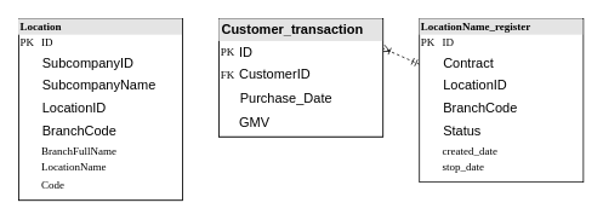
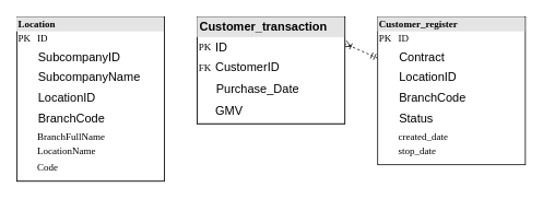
- <mxCell id="5" value="&lt;div style=&quot;box-sizing: border-box ; width: 100% ; background: #e4e4e4 ; padding: 2px&quot;&gt;&lt;b&gt;LocationName_register&lt;/b&gt;&lt;br&gt;&lt;/div&gt;&lt;table style=&quot;width: 100% ; font-size: 1em&quot; cellpadding=&quot;2&quot; cellspacing=&quot;0&quot;&gt;&lt;tbody&gt;&lt;tr&gt;&lt;td&gt;PK&lt;/td&gt;&lt;td&gt;ID&amp;nbsp;&lt;/td&gt;&lt;/tr&gt;&lt;tr&gt;&lt;td&gt;&lt;br&gt;&lt;/td&gt;&lt;td&gt;&lt;div style=&quot;font-size: medium;&quot; data-ccp-timestamp=&quot;1702554228561&quot;&gt;&lt;table style=&quot;border-collapse: collapse; width: 94pt;&quot; width=&quot;125&quot;&gt;&lt;colgroup&gt;&lt;col style=&quot;width: 94pt;&quot; width=&quot;125&quot;&gt;&lt;/colgroup&gt;&lt;tbody&gt;&lt;tr style=&quot;height: 14.25pt;&quot; height=&quot;19&quot;&gt;&lt;td style=&quot;padding-top: 1px; padding-right: 1px; padding-left: 1px; font-size: 11pt; font-family: Calibri, sans-serif; vertical-align: bottom; border: none; width: 94pt; height: 14.25pt;&quot; height=&quot;19&quot; width=&quot;125&quot;&gt;Contract&lt;br&gt;&lt;/td&gt;&lt;/tr&gt;&lt;/tbody&gt;&lt;/table&gt;&lt;/div&gt;&lt;/td&gt;&lt;/tr&gt;&lt;tr&gt;&lt;td&gt;&lt;/td&gt;&lt;td&gt;&lt;div style=&quot;font-size: medium;&quot; data-ccp-timestamp=&quot;1702554233877&quot;&gt;&lt;table style=&quot;border-collapse: collapse; width: 94pt;&quot; width=&quot;125&quot;&gt;&lt;colgroup&gt;&lt;col style=&quot;width: 94pt;&quot; width=&quot;125&quot;&gt;&lt;/colgroup&gt;&lt;tbody&gt;&lt;tr style=&quot;height: 14.25pt;&quot; height=&quot;19&quot;&gt;&lt;td style=&quot;padding-top: 1px; padding-right: 1px; padding-left: 1px; font-size: 11pt; font-family: Calibri, sans-serif; vertical-align: bottom; border: none; width: 94pt; height: 14.25pt;&quot; height=&quot;19&quot; width=&quot;125&quot;&gt;LocationID&lt;br&gt;&lt;/td&gt;&lt;/tr&gt;&lt;/tbody&gt;&lt;/table&gt;&lt;/div&gt;&lt;/td&gt;&lt;/tr&gt;&lt;tr&gt;&lt;td&gt;&lt;br&gt;&lt;/td&gt;&lt;td&gt;&lt;div style=&quot;font-size: medium;&quot; data-ccp-timestamp=&quot;1702554241189&quot;&gt;&lt;table style=&quot;border-collapse: collapse; width: 94pt;&quot; width=&quot;125&quot;&gt;&lt;colgroup&gt;&lt;col style=&quot;width: 94pt;&quot; width=&quot;125&quot;&gt;&lt;/colgroup&gt;&lt;tbody&gt;&lt;tr style=&quot;height: 14.25pt;&quot; height=&quot;19&quot;&gt;&lt;td style=&quot;padding-top: 1px; padding-right: 1px; padding-left: 1px; font-size: 11pt; font-family: Calibri, sans-serif; vertical-align: bottom; border: none; width: 94pt; height: 14.25pt;&quot; class=&quot;xl16&quot; height=&quot;19&quot; width=&quot;125&quot;&gt;BranchCode&lt;br&gt;&lt;/td&gt;&lt;/tr&gt;&lt;/tbody&gt;&lt;/table&gt;&lt;/div&gt;&lt;/td&gt;&lt;/tr&gt;&lt;tr&gt;&lt;td&gt;&lt;br&gt;&lt;/td&gt;&lt;td&gt;&lt;div style=&quot;font-size: medium;&quot; data-ccp-timestamp=&quot;1702554251308&quot;&gt;&lt;table style=&quot;border-collapse: collapse; width: 94pt;&quot; width=&quot;125&quot;&gt;&lt;colgroup&gt;&lt;col style=&quot;width: 94pt;&quot; width=&quot;125&quot;&gt;&lt;/colgroup&gt;&lt;tbody&gt;&lt;tr style=&quot;height: 14.25pt;&quot; height=&quot;19&quot;&gt;&lt;td style=&quot;padding-top: 1px; padding-right: 1px; padding-left: 1px; font-size: 11pt; font-family: Calibri, sans-serif; vertical-align: bottom; border: none; width: 94pt; height: 14.25pt;&quot; height=&quot;19&quot; width=&quot;125&quot;&gt;Status&lt;br style=&quot;border-color: var(--border-color); font-size: 14.667px; font-weight: 700;&quot;&gt;&lt;/td&gt;&lt;/tr&gt;&lt;/tbody&gt;&lt;/table&gt;&lt;/div&gt;&lt;/td&gt;&lt;/tr&gt;&lt;tr&gt;&lt;td&gt;&lt;br&gt;&lt;/td&gt;&lt;td&gt;created_date&lt;br style=&quot;border-color: var(--border-color); font-family: Calibri, sans-serif; font-size: 14.667px; font-weight: 700;&quot;&gt;&lt;/td&gt;&lt;/tr&gt;&lt;tr&gt;&lt;td&gt;&lt;br&gt;&lt;/td&gt;&lt;td&gt;stop_date&lt;br&gt;&lt;/td&gt;&lt;/tr&gt;&lt;tr&gt;&lt;td&gt;&lt;br&gt;&lt;/td&gt;&lt;td&gt;&lt;br&gt;&lt;/td&gt;&lt;/tr&gt;&lt;tr&gt;&lt;td&gt;&lt;/td&gt;&lt;td&gt;&lt;br&gt;&lt;/td&gt;&lt;/tr&gt;&lt;/tbody&gt;&lt;/table&gt;" style="verticalAlign=top;align=left;overflow=fill;html=1;rounded=0;shadow=0;comic=0;labelBackgroundColor=none;strokeWidth=1;fontFamily=Verdana;fontSize=12" vertex="1" parent="1"><mxGeometry x="460" y="20" width="180" height="180" as="geometry" /></mxCell>
+ <mxCell id="5" value="&lt;div style=&quot;box-sizing: border-box ; width: 100% ; background: #e4e4e4 ; padding: 2px&quot;&gt;&lt;b&gt;Customer_register&lt;/b&gt;&lt;br&gt;&lt;/div&gt;&lt;table style=&quot;width: 100% ; font-size: 1em&quot; cellpadding=&quot;2&quot; cellspacing=&quot;0&quot;&gt;&lt;tbody&gt;&lt;tr&gt;&lt;td&gt;PK&lt;/td&gt;&lt;td&gt;ID&amp;nbsp;&lt;/td&gt;&lt;/tr&gt;&lt;tr&gt;&lt;td&gt;&lt;br&gt;&lt;/td&gt;&lt;td&gt;&lt;div style=&quot;font-size: medium;&quot; data-ccp-timestamp=&quot;1702554228561&quot;&gt;&lt;table style=&quot;border-collapse: collapse; width: 94pt;&quot; width=&quot;125&quot;&gt;&lt;colgroup&gt;&lt;col style=&quot;width: 94pt;&quot; width=&quot;125&quot;&gt;&lt;/colgroup&gt;&lt;tbody&gt;&lt;tr style=&quot;height: 14.25pt;&quot; height=&quot;19&quot;&gt;&lt;td style=&quot;padding-top: 1px; padding-right: 1px; padding-left: 1px; font-size: 11pt; font-family: Calibri, sans-serif; vertical-align: bottom; border: none; width: 94pt; height: 14.25pt;&quot; height=&quot;19&quot; width=&quot;125&quot;&gt;Contract&lt;br&gt;&lt;/td&gt;&lt;/tr&gt;&lt;/tbody&gt;&lt;/table&gt;&lt;/div&gt;&lt;/td&gt;&lt;/tr&gt;&lt;tr&gt;&lt;td&gt;&lt;/td&gt;&lt;td&gt;&lt;div style=&quot;font-size: medium;&quot; data-ccp-timestamp=&quot;1702554233877&quot;&gt;&lt;table style=&quot;border-collapse: collapse; width: 94pt;&quot; width=&quot;125&quot;&gt;&lt;colgroup&gt;&lt;col style=&quot;width: 94pt;&quot; width=&quot;125&quot;&gt;&lt;/colgroup&gt;&lt;tbody&gt;&lt;tr style=&quot;height: 14.25pt;&quot; height=&quot;19&quot;&gt;&lt;td style=&quot;padding-top: 1px; padding-right: 1px; padding-left: 1px; font-size: 11pt; font-family: Calibri, sans-serif; vertical-align: bottom; border: none; width: 94pt; height: 14.25pt;&quot; height=&quot;19&quot; width=&quot;125&quot;&gt;LocationID&lt;br&gt;&lt;/td&gt;&lt;/tr&gt;&lt;/tbody&gt;&lt;/table&gt;&lt;/div&gt;&lt;/td&gt;&lt;/tr&gt;&lt;tr&gt;&lt;td&gt;&lt;br&gt;&lt;/td&gt;&lt;td&gt;&lt;div style=&quot;font-size: medium;&quot; data-ccp-timestamp=&quot;1702554241189&quot;&gt;&lt;table style=&quot;border-collapse: collapse; width: 94pt;&quot; width=&quot;125&quot;&gt;&lt;colgroup&gt;&lt;col style=&quot;width: 94pt;&quot; width=&quot;125&quot;&gt;&lt;/colgroup&gt;&lt;tbody&gt;&lt;tr style=&quot;height: 14.25pt;&quot; height=&quot;19&quot;&gt;&lt;td style=&quot;padding-top: 1px; padding-right: 1px; padding-left: 1px; font-size: 11pt; font-family: Calibri, sans-serif; vertical-align: bottom; border: none; width: 94pt; height: 14.25pt;&quot; class=&quot;xl16&quot; height=&quot;19&quot; width=&quot;125&quot;&gt;BranchCode&lt;br&gt;&lt;/td&gt;&lt;/tr&gt;&lt;/tbody&gt;&lt;/table&gt;&lt;/div&gt;&lt;/td&gt;&lt;/tr&gt;&lt;tr&gt;&lt;td&gt;&lt;br&gt;&lt;/td&gt;&lt;td&gt;&lt;div style=&quot;font-size: medium;&quot; data-ccp-timestamp=&quot;1702554251308&quot;&gt;&lt;table style=&quot;border-collapse: collapse; width: 94pt;&quot; width=&quot;125&quot;&gt;&lt;colgroup&gt;&lt;col style=&quot;width: 94pt;&quot; width=&quot;125&quot;&gt;&lt;/colgroup&gt;&lt;tbody&gt;&lt;tr style=&quot;height: 14.25pt;&quot; height=&quot;19&quot;&gt;&lt;td style=&quot;padding-top: 1px; padding-right: 1px; padding-left: 1px; font-size: 11pt; font-family: Calibri, sans-serif; vertical-align: bottom; border: none; width: 94pt; height: 14.25pt;&quot; height=&quot;19&quot; width=&quot;125&quot;&gt;Status&lt;br style=&quot;border-color: var(--border-color); font-size: 14.667px; font-weight: 700;&quot;&gt;&lt;/td&gt;&lt;/tr&gt;&lt;/tbody&gt;&lt;/table&gt;&lt;/div&gt;&lt;/td&gt;&lt;/tr&gt;&lt;tr&gt;&lt;td&gt;&lt;br&gt;&lt;/td&gt;&lt;td&gt;created_date&lt;br style=&quot;border-color: var(--border-color); font-family: Calibri, sans-serif; font-size: 14.667px; font-weight: 700;&quot;&gt;&lt;/td&gt;&lt;/tr&gt;&lt;tr&gt;&lt;td&gt;&lt;br&gt;&lt;/td&gt;&lt;td&gt;stop_date&lt;br&gt;&lt;/td&gt;&lt;/tr&gt;&lt;tr&gt;&lt;td&gt;&lt;br&gt;&lt;/td&gt;&lt;td&gt;&lt;br&gt;&lt;/td&gt;&lt;/tr&gt;&lt;tr&gt;&lt;td&gt;&lt;/td&gt;&lt;td&gt;&lt;br&gt;&lt;/td&gt;&lt;/tr&gt;&lt;/tbody&gt;&lt;/table&gt;" style="verticalAlign=top;align=left;overflow=fill;html=1;rounded=0;shadow=0;comic=0;labelBackgroundColor=none;strokeWidth=1;fontFamily=Verdana;fontSize=12" vertex="1" parent="1"><mxGeometry x="460" y="20" width="180" height="180" as="geometry" /></mxCell>
